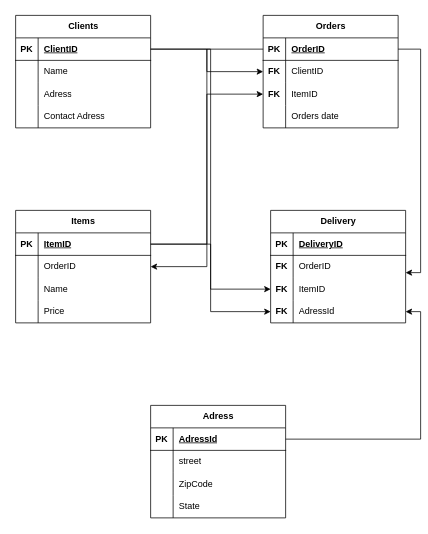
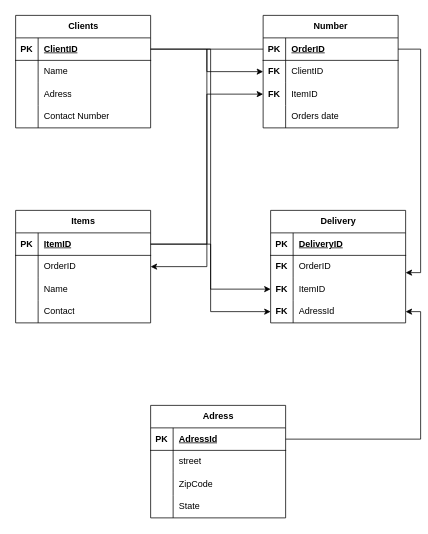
- <mxCell id="15" value="Orders" style="shape=table;startSize=30;container=1;collapsible=1;childLayout=tableLayout;fixedRows=1;rowLines=0;fontStyle=1;align=center;resizeLast=1;html=1;" vertex="1" parent="1"><mxGeometry x="350" y="20" width="180" height="150" as="geometry" /></mxCell>
+ <mxCell id="15" value="Number" style="shape=table;startSize=30;container=1;collapsible=1;childLayout=tableLayout;fixedRows=1;rowLines=0;fontStyle=1;align=center;resizeLast=1;html=1;" vertex="1" parent="1"><mxGeometry x="350" y="20" width="180" height="150" as="geometry" /></mxCell>
- <mxCell id="14" value="Contact Adress" style="shape=partialRectangle;connectable=0;fillColor=none;top=0;left=0;bottom=0;right=0;align=left;spacingLeft=6;overflow=hidden;whiteSpace=wrap;html=1;" vertex="1" parent="12"><mxGeometry x="30" width="150" height="30" as="geometry"><mxRectangle width="150" height="30" as="alternateBounds" /></mxGeometry></mxCell>
+ <mxCell id="14" value="Contact Number" style="shape=partialRectangle;connectable=0;fillColor=none;top=0;left=0;bottom=0;right=0;align=left;spacingLeft=6;overflow=hidden;whiteSpace=wrap;html=1;" vertex="1" parent="12"><mxGeometry x="30" width="150" height="30" as="geometry"><mxRectangle width="150" height="30" as="alternateBounds" /></mxGeometry></mxCell>
- <mxCell id="40" value="Price" style="shape=partialRectangle;connectable=0;fillColor=none;top=0;left=0;bottom=0;right=0;align=left;spacingLeft=6;overflow=hidden;whiteSpace=wrap;html=1;" vertex="1" parent="38"><mxGeometry x="30" width="150" height="30" as="geometry"><mxRectangle width="150" height="30" as="alternateBounds" /></mxGeometry></mxCell>
+ <mxCell id="40" value="Contact" style="shape=partialRectangle;connectable=0;fillColor=none;top=0;left=0;bottom=0;right=0;align=left;spacingLeft=6;overflow=hidden;whiteSpace=wrap;html=1;" vertex="1" parent="38"><mxGeometry x="30" width="150" height="30" as="geometry"><mxRectangle width="150" height="30" as="alternateBounds" /></mxGeometry></mxCell>
